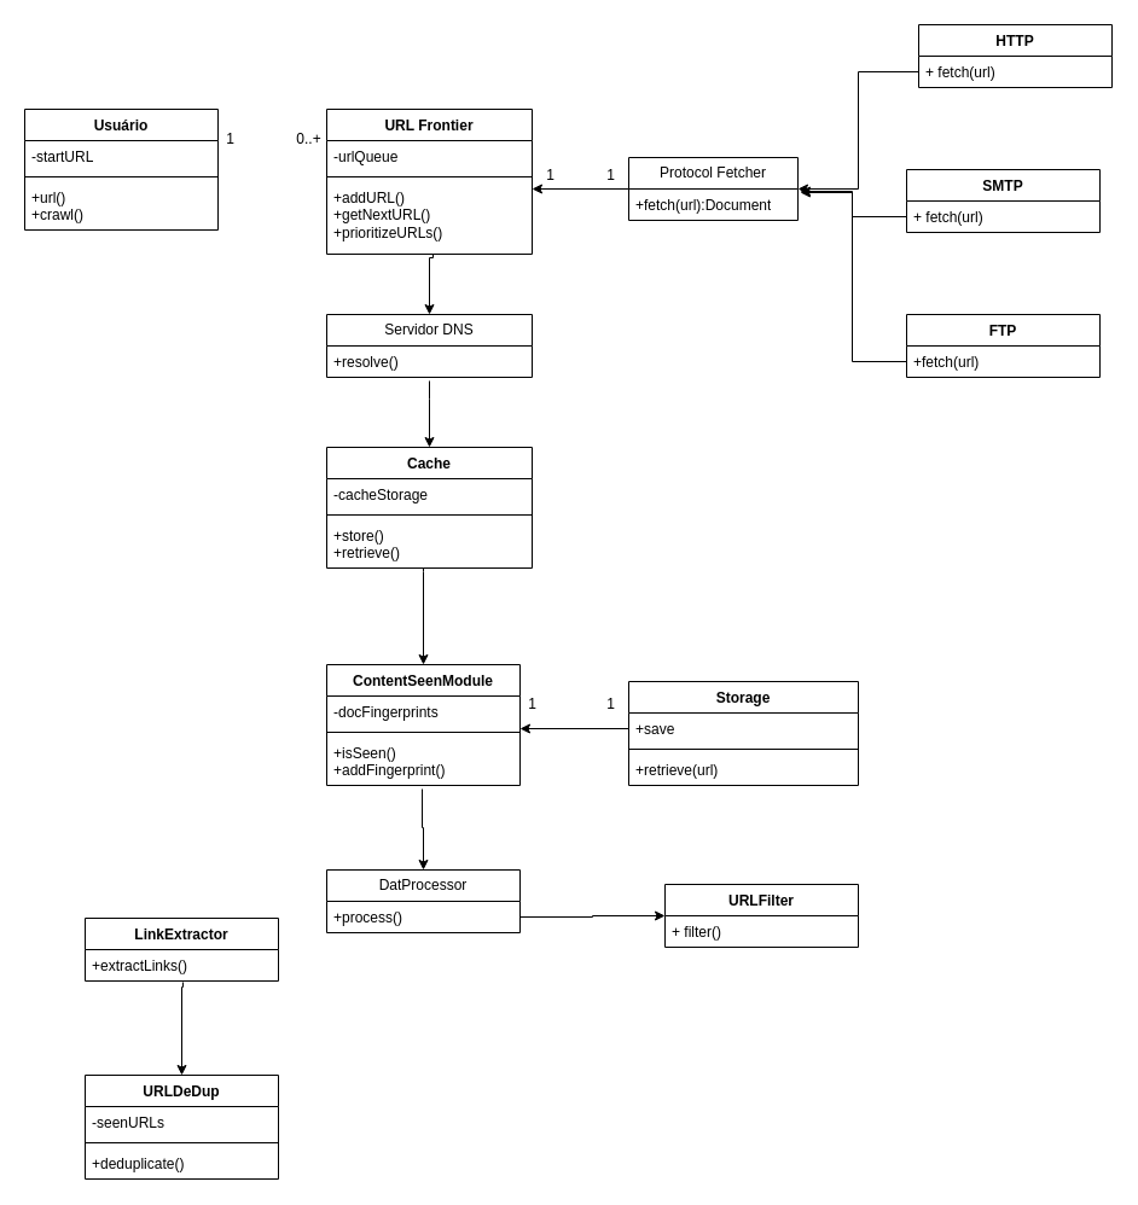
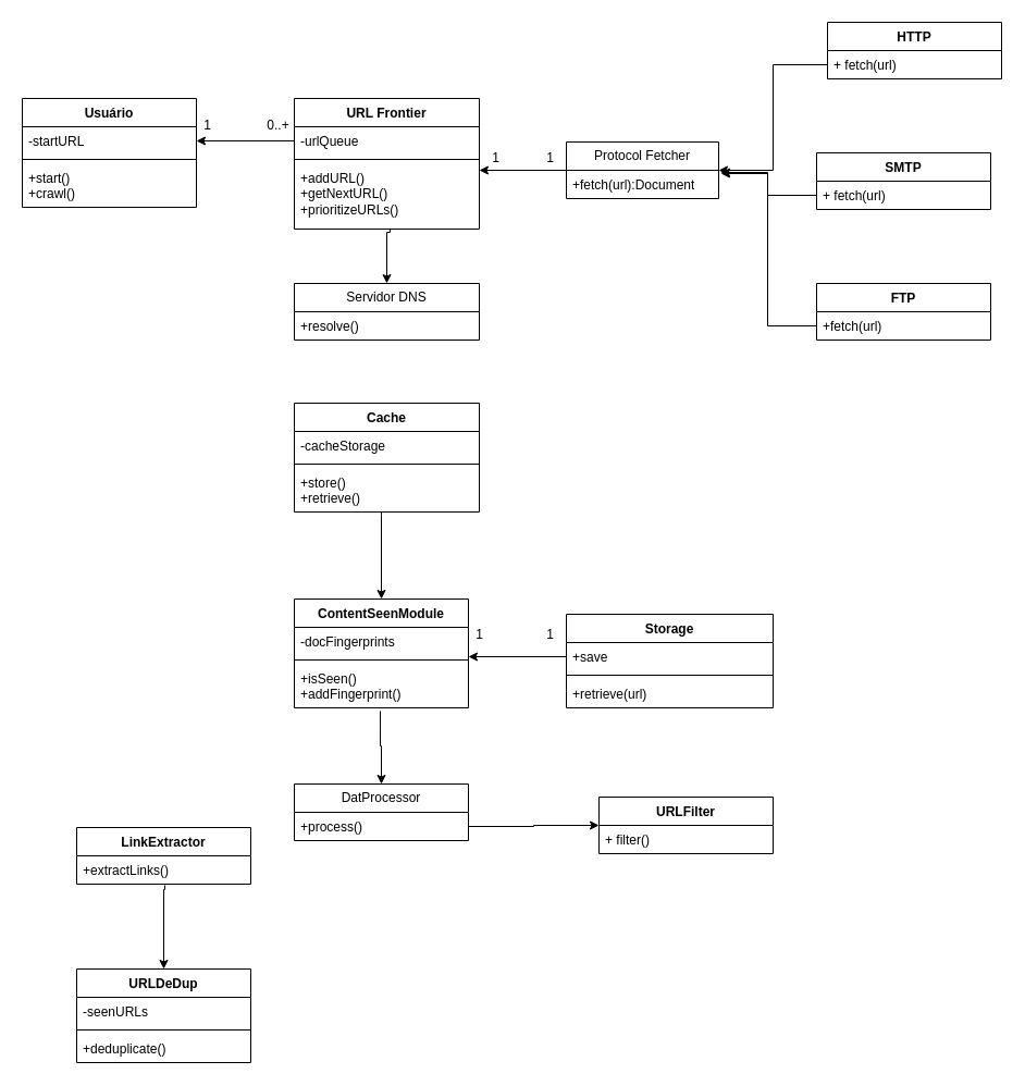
+ <mxCell id="42" style="edgeStyle=orthogonalEdgeStyle;rounded=0;orthogonalLoop=1;jettySize=auto;html=1;exitX=0;exitY=0.5;exitDx=0;exitDy=0;entryX=1;entryY=0.5;entryDx=0;entryDy=0;" parent="1" source="7" target="3" edge="1"><mxGeometry relative="1" as="geometry" /></mxCell>
- <mxCell id="5" value="+url()&lt;div&gt;+crawl()&lt;/div&gt;" style="text;strokeColor=none;fillColor=none;align=left;verticalAlign=top;spacingLeft=4;spacingRight=4;overflow=hidden;rotatable=0;points=[[0,0.5],[1,0.5]];portConstraint=eastwest;whiteSpace=wrap;html=1;" parent="2" vertex="1"><mxGeometry y="60" width="160" height="40" as="geometry" /></mxCell>
+ <mxCell id="5" value="+start()&lt;div&gt;+crawl()&lt;/div&gt;" style="text;strokeColor=none;fillColor=none;align=left;verticalAlign=top;spacingLeft=4;spacingRight=4;overflow=hidden;rotatable=0;points=[[0,0.5],[1,0.5]];portConstraint=eastwest;whiteSpace=wrap;html=1;" parent="2" vertex="1"><mxGeometry y="60" width="160" height="40" as="geometry" /></mxCell>
- <mxCell id="59" style="edgeStyle=orthogonalEdgeStyle;rounded=0;orthogonalLoop=1;jettySize=auto;html=1;exitX=0.5;exitY=1.115;exitDx=0;exitDy=0;entryX=0.5;entryY=0;entryDx=0;entryDy=0;exitPerimeter=0;" edge="1" parent="1" source="11" target="13"><mxGeometry relative="1" as="geometry"><Array as="points"><mxPoint x="355" y="330" /><mxPoint x="355" y="330" /></Array></mxGeometry></mxCell>
